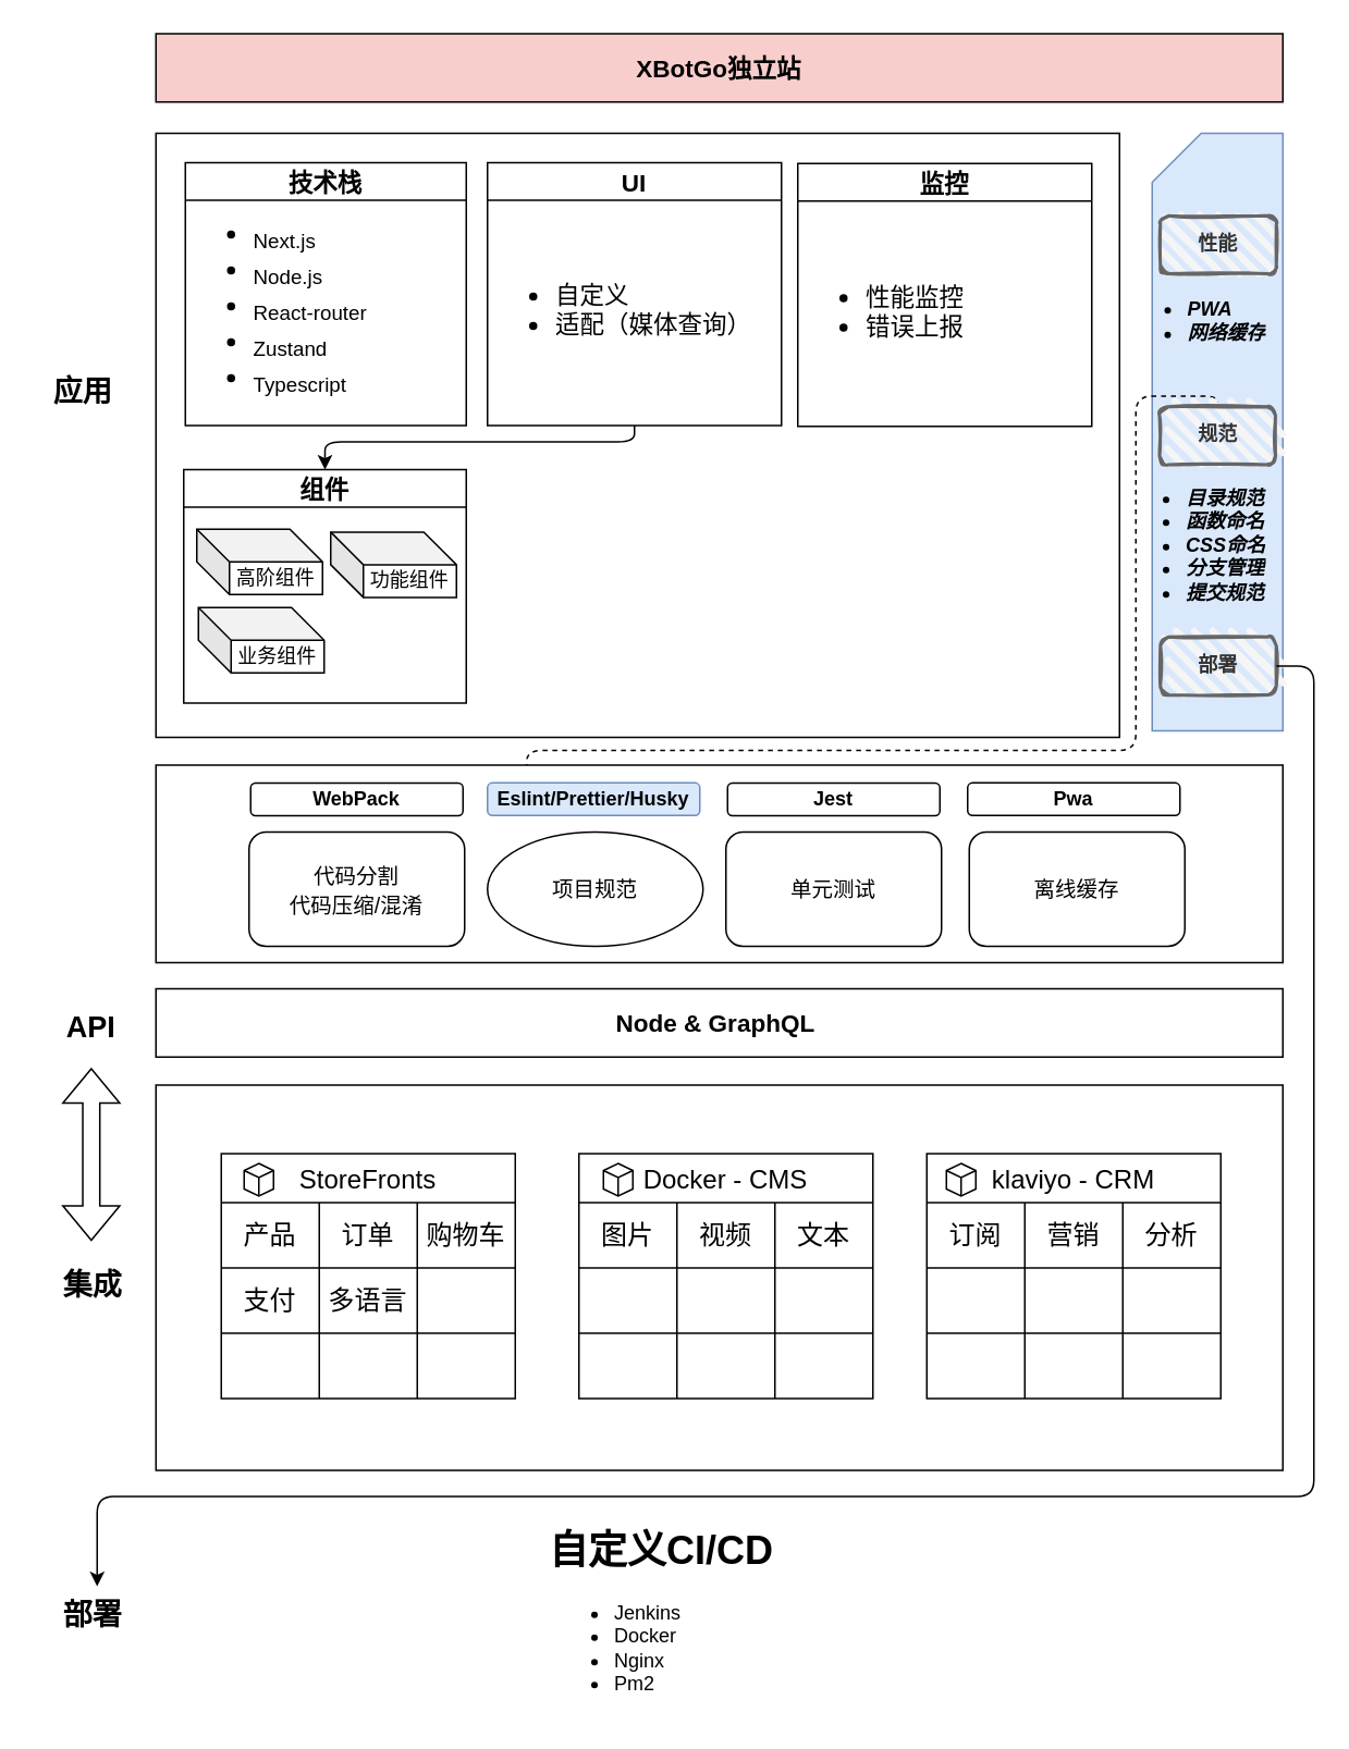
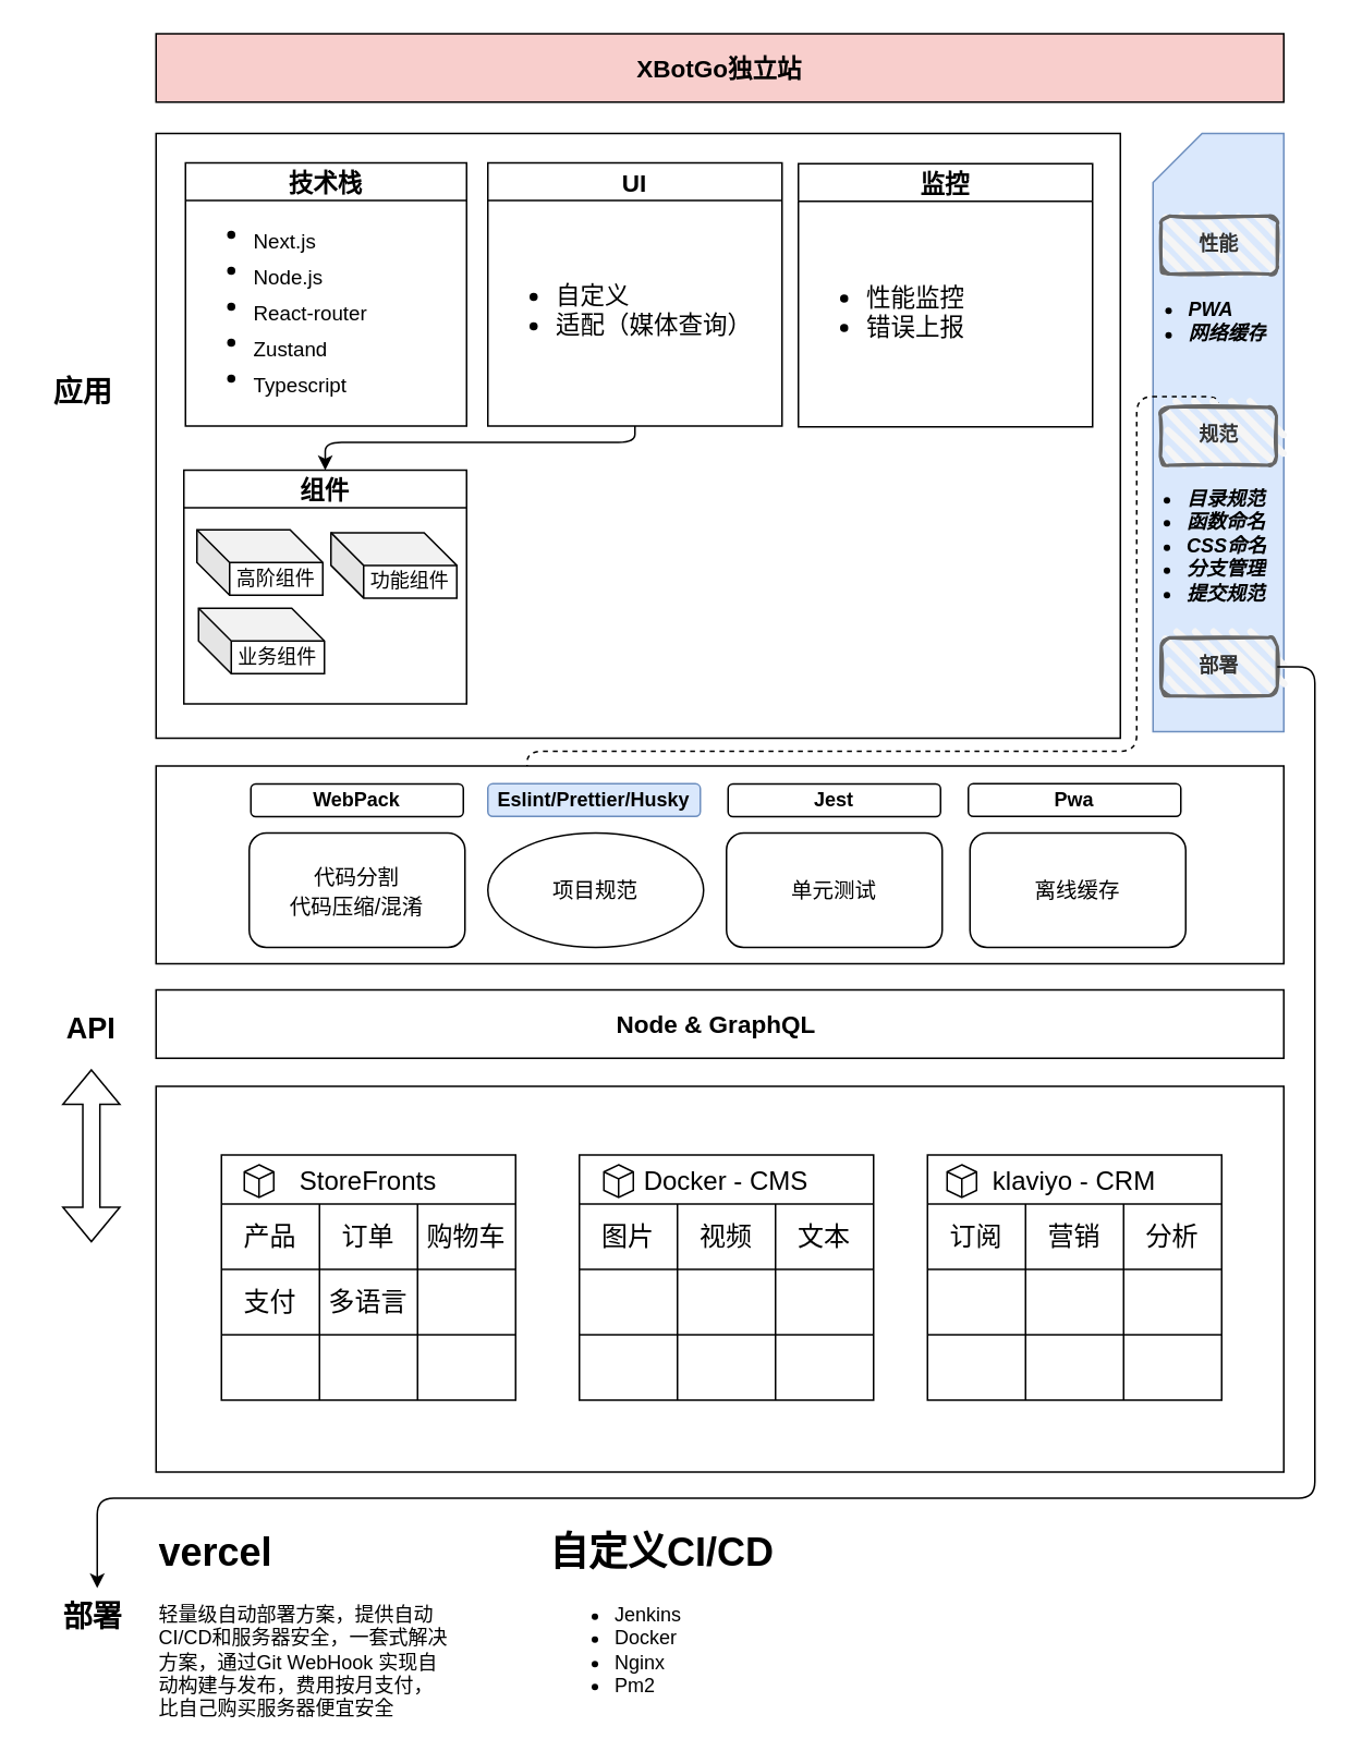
- <mxCell id="46" value="集成" style="text;html=1;align=center;verticalAlign=middle;resizable=0;points=[];autosize=1;strokeColor=none;fillColor=none;fontStyle=1;fontSize=18;labelBackgroundColor=none;rounded=0;" vertex="1" parent="1"><mxGeometry x="26" y="767" width="60" height="40" as="geometry" /></mxCell>
+ <mxCell id="79" value="&lt;h1 style=&quot;margin-top: 0px;&quot;&gt;vercel&lt;/h1&gt;&lt;p&gt;轻量级自动部署方案，提供自动CI/CD和服务器安全，一套式解决方案，通过Git WebHook 实现自动构建与发布，费用按月支付，比自己购买服务器便宜安全&lt;/p&gt;" style="text;html=1;whiteSpace=wrap;overflow=hidden;rounded=0;" vertex="1" parent="1"><mxGeometry x="95" y="929" width="180" height="120" as="geometry" /></mxCell>
